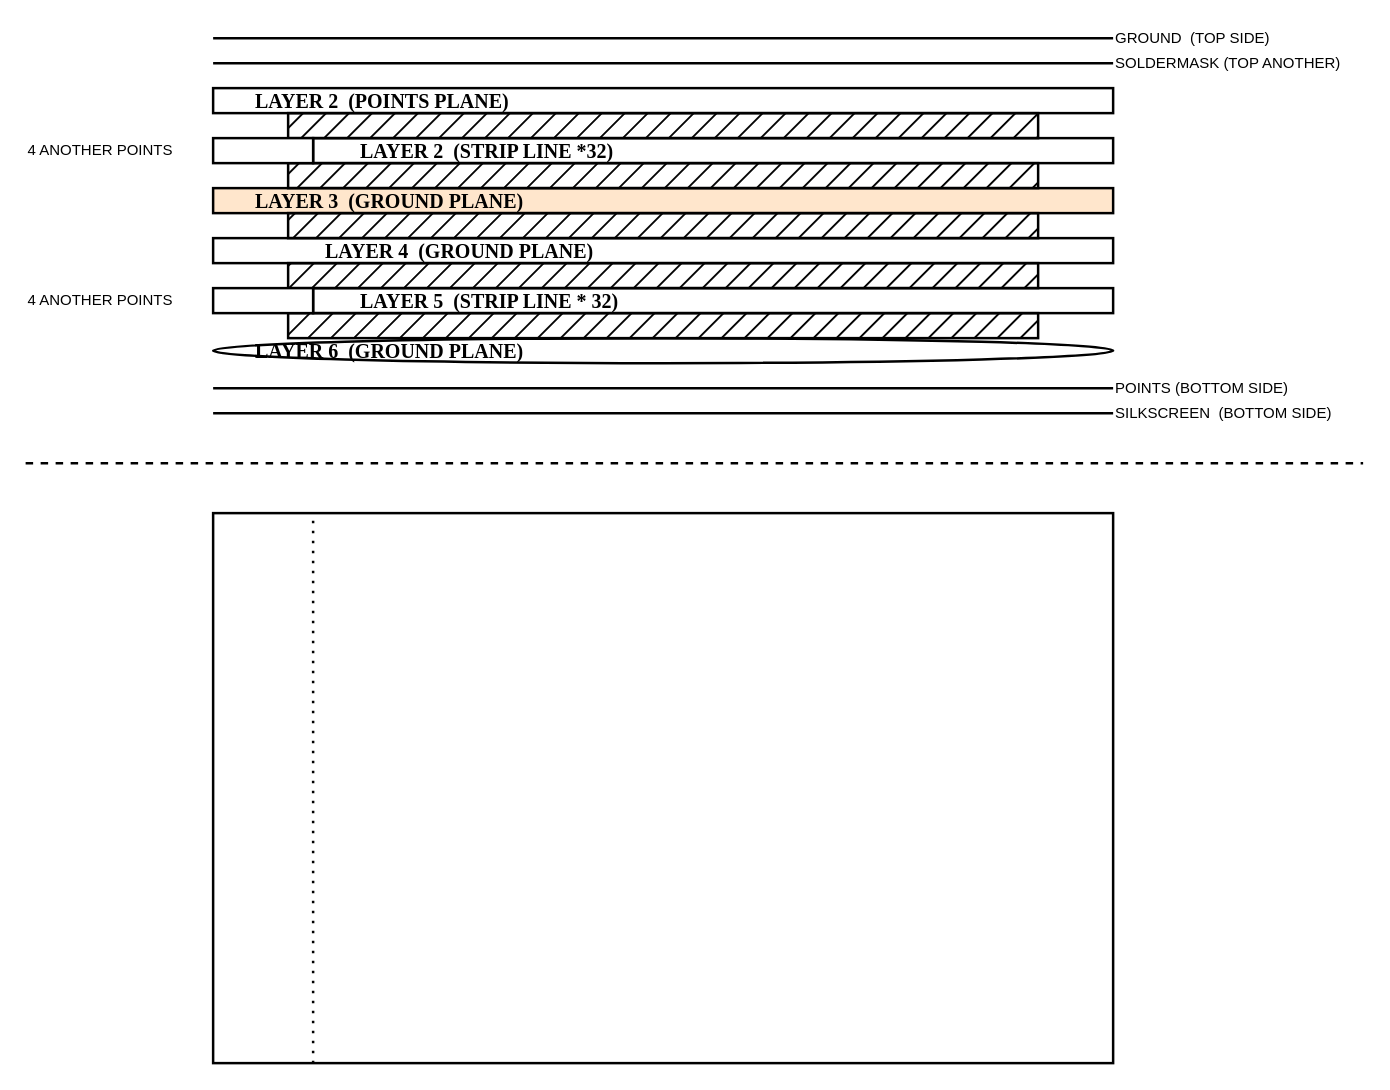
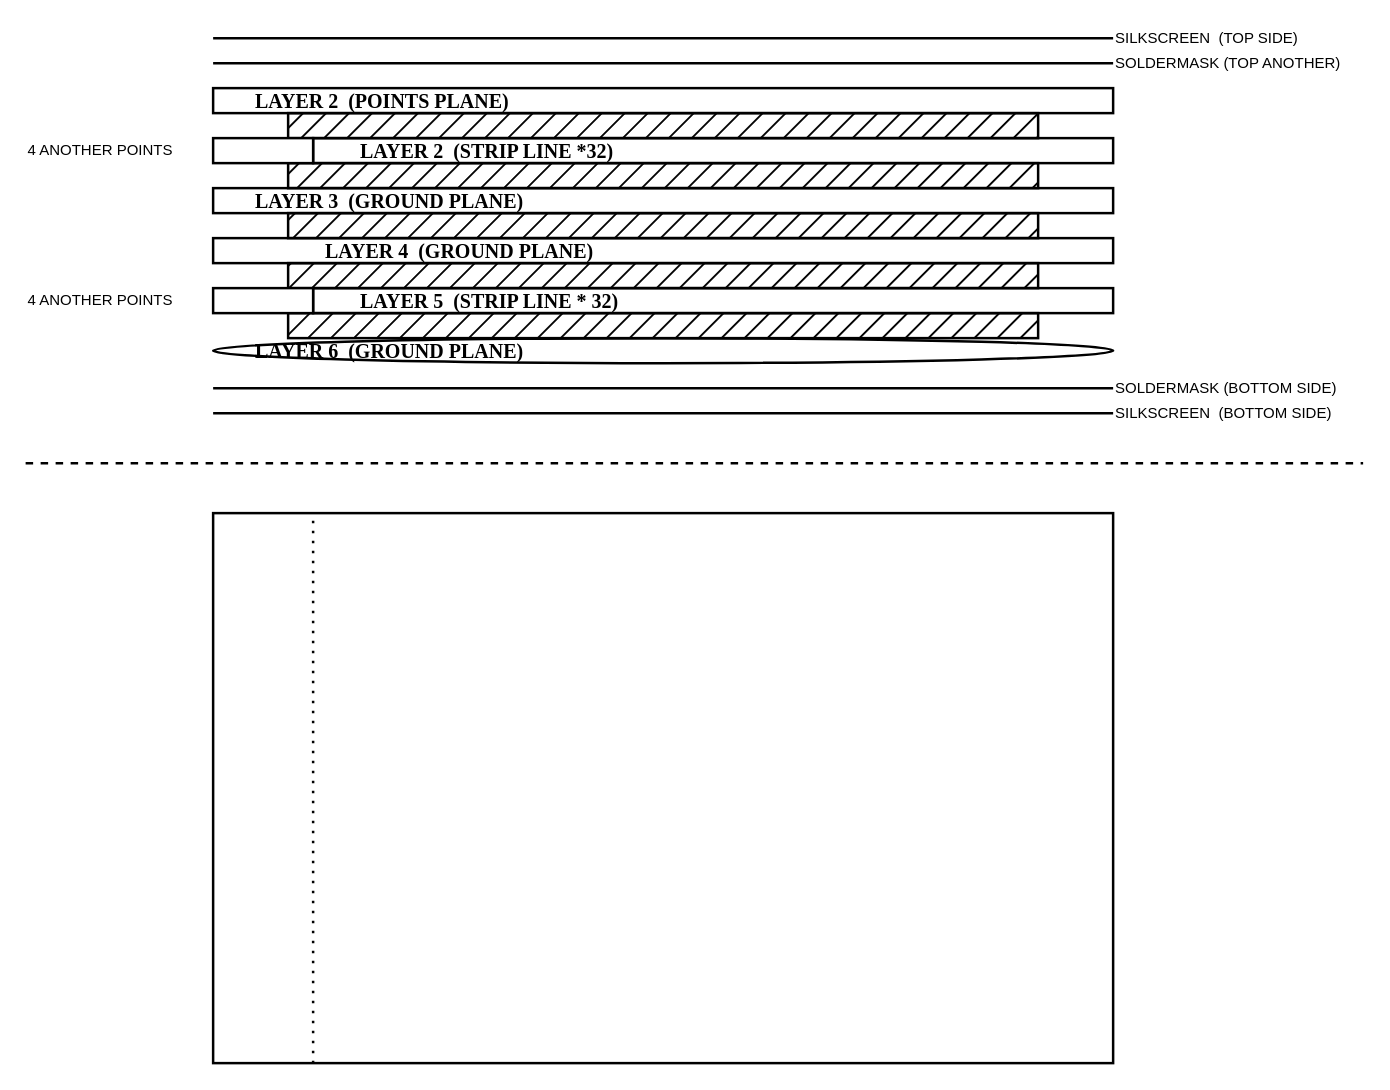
- <mxCell id="49" value="GROUND&lt;span style=&quot;white-space: pre;&quot;&gt; &lt;/span&gt;&lt;span style=&quot;white-space: pre;&quot;&gt; &lt;/span&gt;(TOP SIDE)" style="text;html=1;strokeColor=none;fillColor=none;align=left;verticalAlign=middle;whiteSpace=wrap;rounded=0;fontSize=12;fontFamily=Helvetica;fontColor=default;" vertex="1" parent="1"><mxGeometry x="890" y="20" width="200" height="20" as="geometry" /></mxCell>
+ <mxCell id="49" value="SILKSCREEN&lt;span style=&quot;white-space: pre;&quot;&gt; &lt;/span&gt;&lt;span style=&quot;white-space: pre;&quot;&gt; &lt;/span&gt;(TOP SIDE)" style="text;html=1;strokeColor=none;fillColor=none;align=left;verticalAlign=middle;whiteSpace=wrap;rounded=0;fontSize=12;fontFamily=Helvetica;fontColor=default;" vertex="1" parent="1"><mxGeometry x="890" y="20" width="200" height="20" as="geometry" /></mxCell>
- <mxCell id="7" value="&lt;span style=&quot;white-space: pre; font-size: 16px;&quot;&gt; &lt;/span&gt;&lt;span style=&quot;white-space: pre; font-size: 16px;&quot;&gt; &lt;/span&gt;&lt;span style=&quot;white-space: pre; font-size: 16px;&quot;&gt; &lt;/span&gt;&lt;span style=&quot;white-space: pre; font-size: 16px;&quot;&gt; &lt;/span&gt;&lt;span style=&quot;white-space: pre; font-size: 16px;&quot;&gt; &lt;span style=&quot;white-space: pre;&quot;&gt; &lt;span style=&quot;white-space: pre;&quot;&gt; &lt;/span&gt;&lt;span style=&quot;white-space: pre;&quot;&gt; &lt;/span&gt;&lt;/span&gt;&lt;/span&gt;LAYER 3&lt;span style=&quot;white-space: pre; font-size: 16px;&quot;&gt; &lt;/span&gt;&lt;span style=&quot;white-space: pre; font-size: 16px;&quot;&gt; &lt;/span&gt;(GROUND PLANE)" style="rounded=0;whiteSpace=wrap;html=1;strokeWidth=2;align=left;fontFamily=Times New Roman;fontStyle=1;fontSize=16;fillColor=#ffe6cc;" vertex="1" parent="1"><mxGeometry x="170" y="150" width="720" height="20" as="geometry" /></mxCell>
+ <mxCell id="7" value="&lt;span style=&quot;white-space: pre; font-size: 16px;&quot;&gt; &lt;/span&gt;&lt;span style=&quot;white-space: pre; font-size: 16px;&quot;&gt; &lt;/span&gt;&lt;span style=&quot;white-space: pre; font-size: 16px;&quot;&gt; &lt;/span&gt;&lt;span style=&quot;white-space: pre; font-size: 16px;&quot;&gt; &lt;/span&gt;&lt;span style=&quot;white-space: pre; font-size: 16px;&quot;&gt; &lt;span style=&quot;white-space: pre;&quot;&gt; &lt;span style=&quot;white-space: pre;&quot;&gt; &lt;/span&gt;&lt;span style=&quot;white-space: pre;&quot;&gt; &lt;/span&gt;&lt;/span&gt;&lt;/span&gt;LAYER 3&lt;span style=&quot;white-space: pre; font-size: 16px;&quot;&gt; &lt;/span&gt;&lt;span style=&quot;white-space: pre; font-size: 16px;&quot;&gt; &lt;/span&gt;(GROUND PLANE)" style="rounded=0;whiteSpace=wrap;html=1;strokeWidth=2;align=left;fontFamily=Times New Roman;fontStyle=1;fontSize=16;" vertex="1" parent="1"><mxGeometry x="170" y="150" width="720" height="20" as="geometry" /></mxCell>
- <mxCell id="52" value="POINTS&lt;span style=&quot;white-space: pre;&quot;&gt; &lt;/span&gt;(BOTTOM SIDE)" style="text;html=1;strokeColor=none;fillColor=none;align=left;verticalAlign=middle;whiteSpace=wrap;rounded=0;fontSize=12;fontFamily=Helvetica;fontColor=default;" vertex="1" parent="1"><mxGeometry x="890" y="300" width="200" height="20" as="geometry" /></mxCell>
+ <mxCell id="52" value="SOLDERMASK&lt;span style=&quot;white-space: pre;&quot;&gt; &lt;/span&gt;(BOTTOM SIDE)" style="text;html=1;strokeColor=none;fillColor=none;align=left;verticalAlign=middle;whiteSpace=wrap;rounded=0;fontSize=12;fontFamily=Helvetica;fontColor=default;" vertex="1" parent="1"><mxGeometry x="890" y="300" width="200" height="20" as="geometry" /></mxCell>
